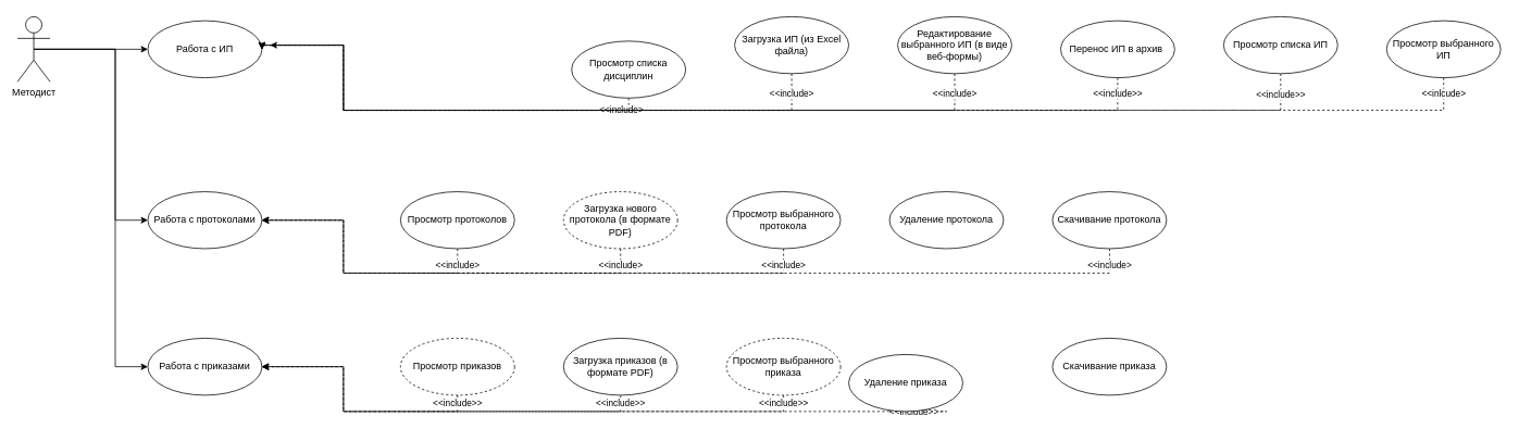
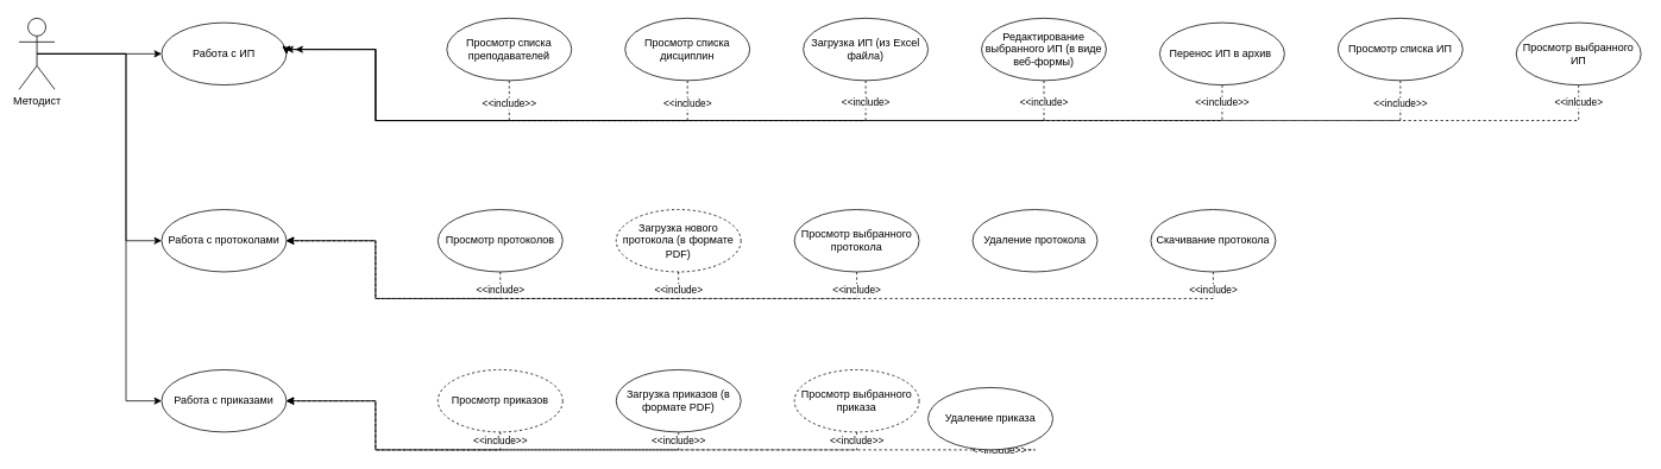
+ <mxCell id="8" value="Просмотр списка преподавателей" style="ellipse;whiteSpace=wrap;html=1;" parent="1" vertex="1"><mxGeometry x="500" y="20" width="140" height="70" as="geometry" /></mxCell>
- <mxCell id="10" value="Просмотр списка дисциплин" style="ellipse;whiteSpace=wrap;html=1;" parent="1" vertex="1"><mxGeometry x="700" y="50" width="140" height="70" as="geometry" /></mxCell>
+ <mxCell id="10" value="Просмотр списка дисциплин" style="ellipse;whiteSpace=wrap;html=1;" parent="1" vertex="1"><mxGeometry x="700" y="20" width="140" height="70" as="geometry" /></mxCell>
+ <mxCell id="7" value="&amp;lt;&amp;lt;include&amp;gt;&amp;gt;" style="edgeStyle=orthogonalEdgeStyle;rounded=0;orthogonalLoop=1;jettySize=auto;html=1;exitX=0.5;exitY=1;exitDx=0;exitDy=0;dashed=1;" parent="1" source="8" target="6" edge="1"><mxGeometry x="-0.863" relative="1" as="geometry"><Array as="points"><mxPoint x="570" y="135" /><mxPoint x="420" y="135" /><mxPoint x="420" y="55" /></Array><mxPoint as="offset" /></mxGeometry></mxCell>
- <mxCell id="40" value="Скачивание приказа" style="ellipse;whiteSpace=wrap;html=1;" parent="1" vertex="1"><mxGeometry x="1290" y="415" width="140" height="70" as="geometry" /></mxCell>
